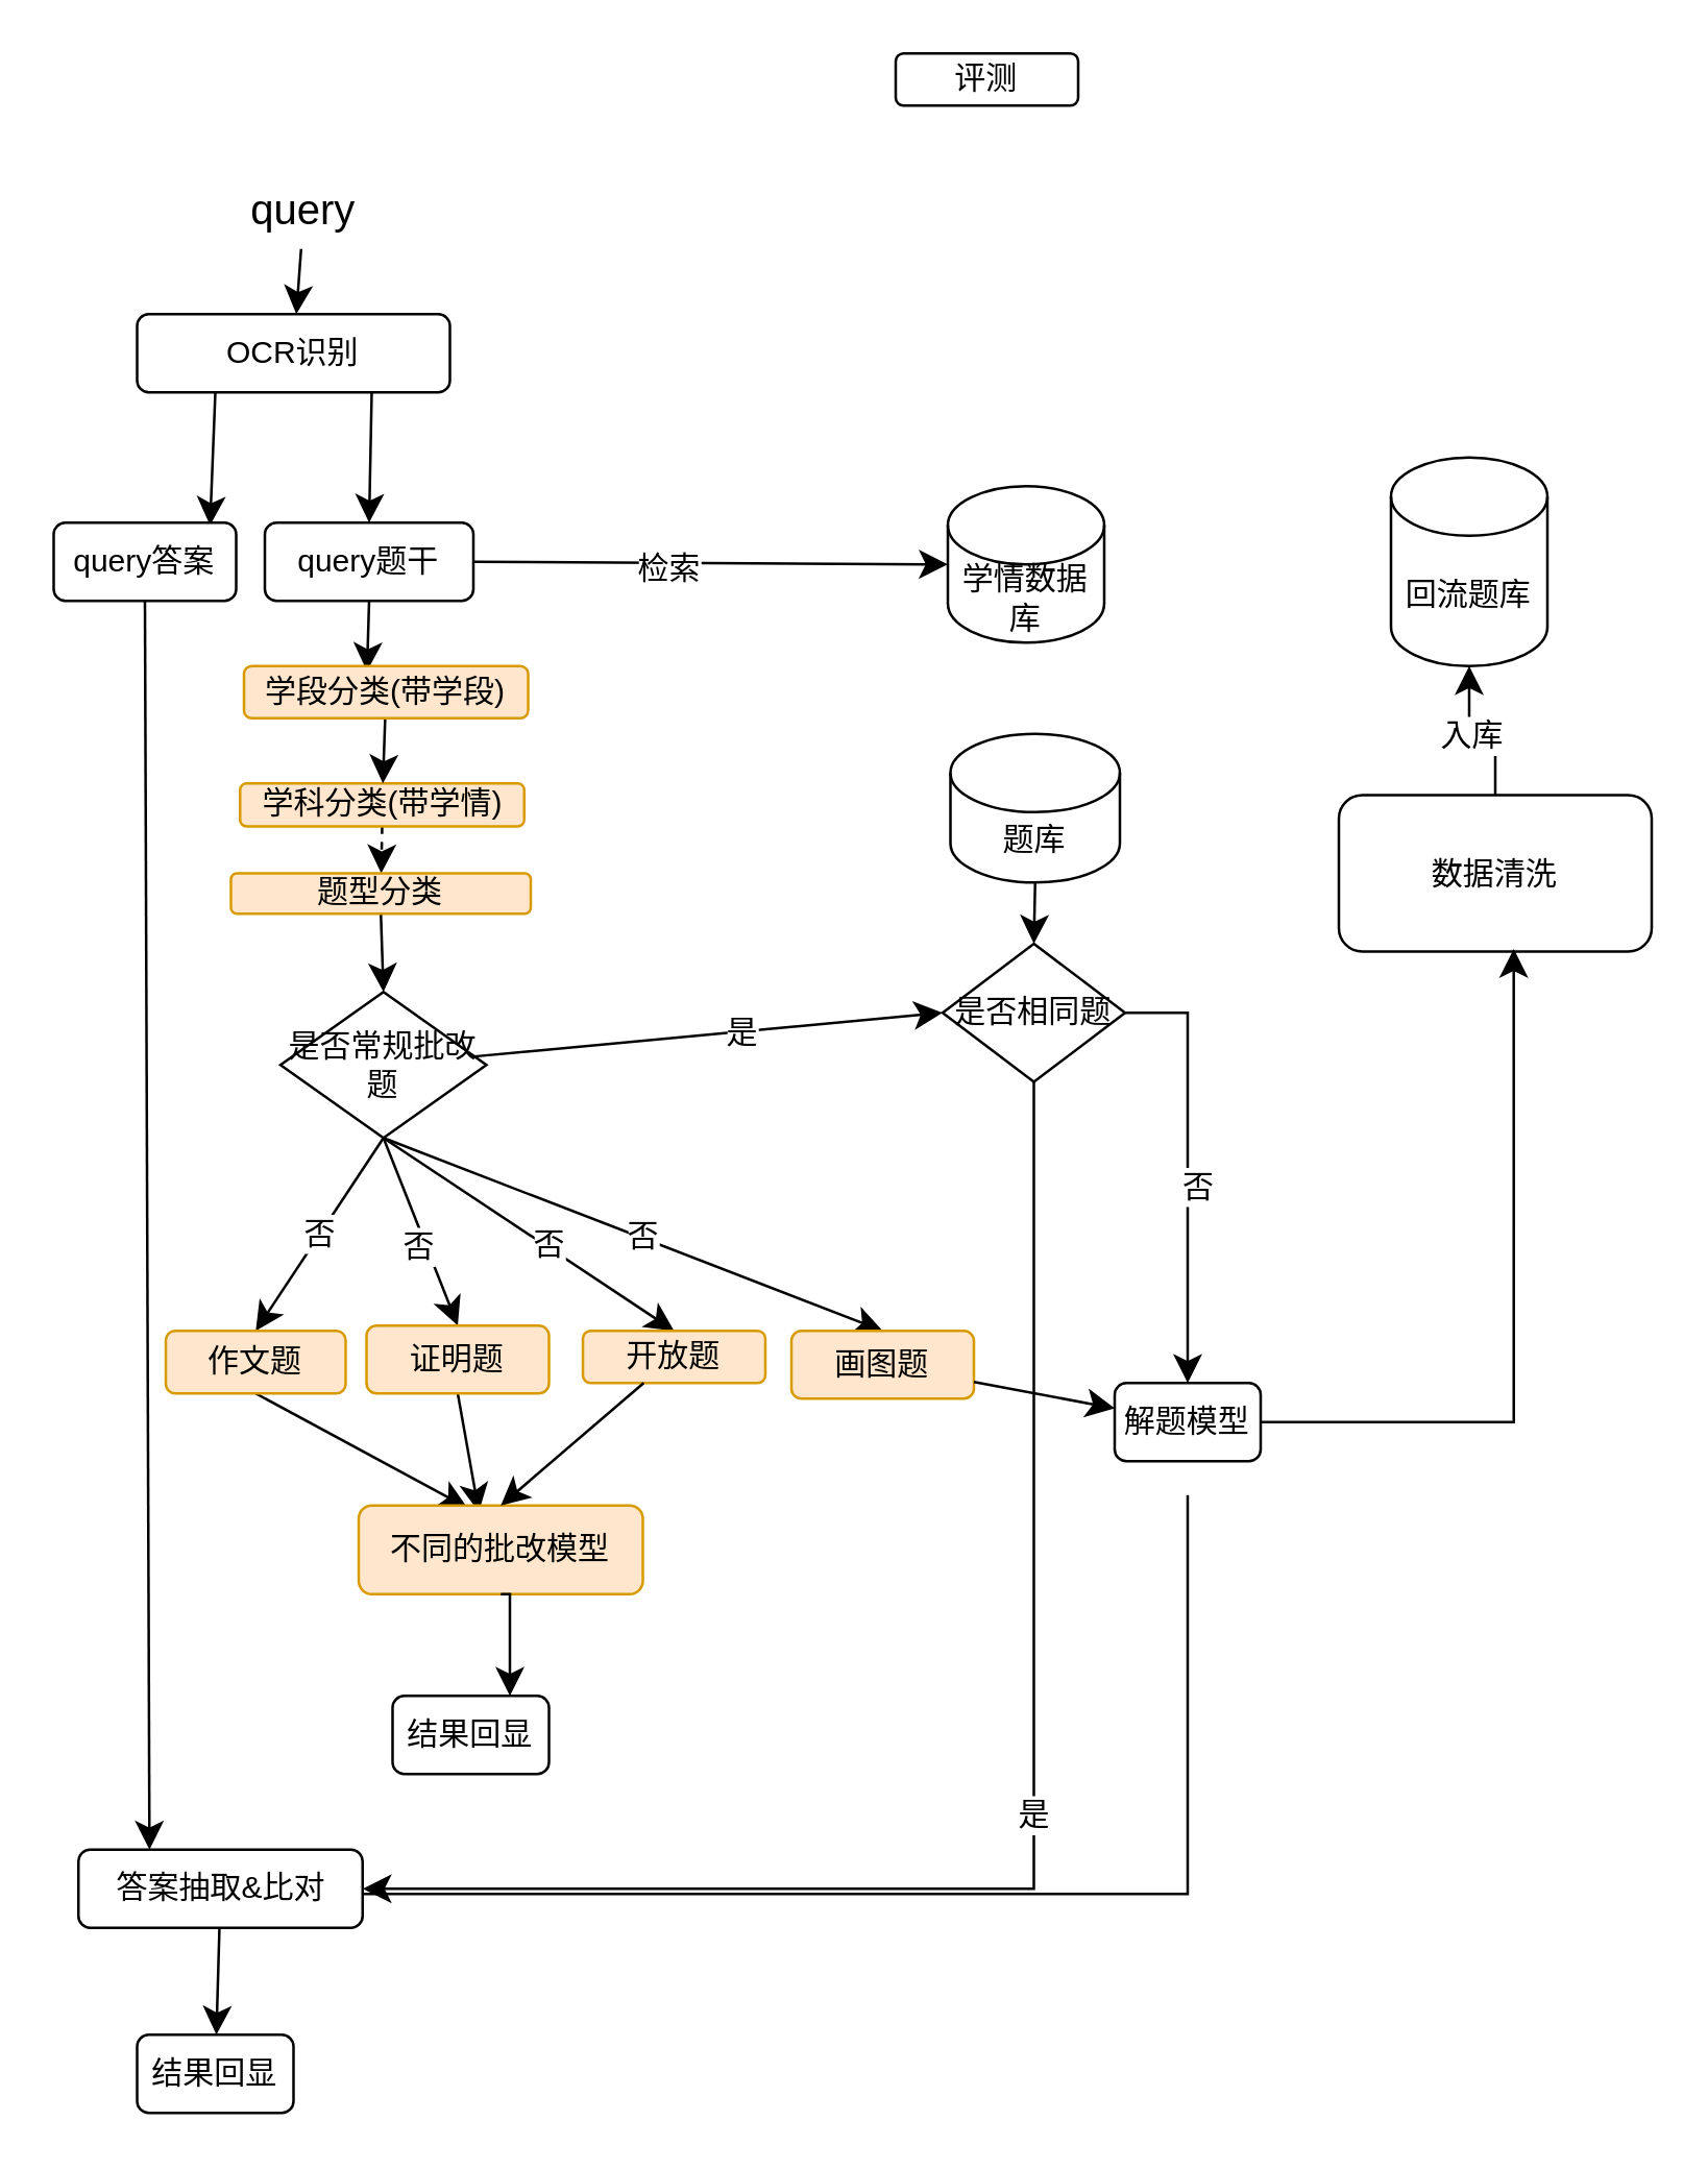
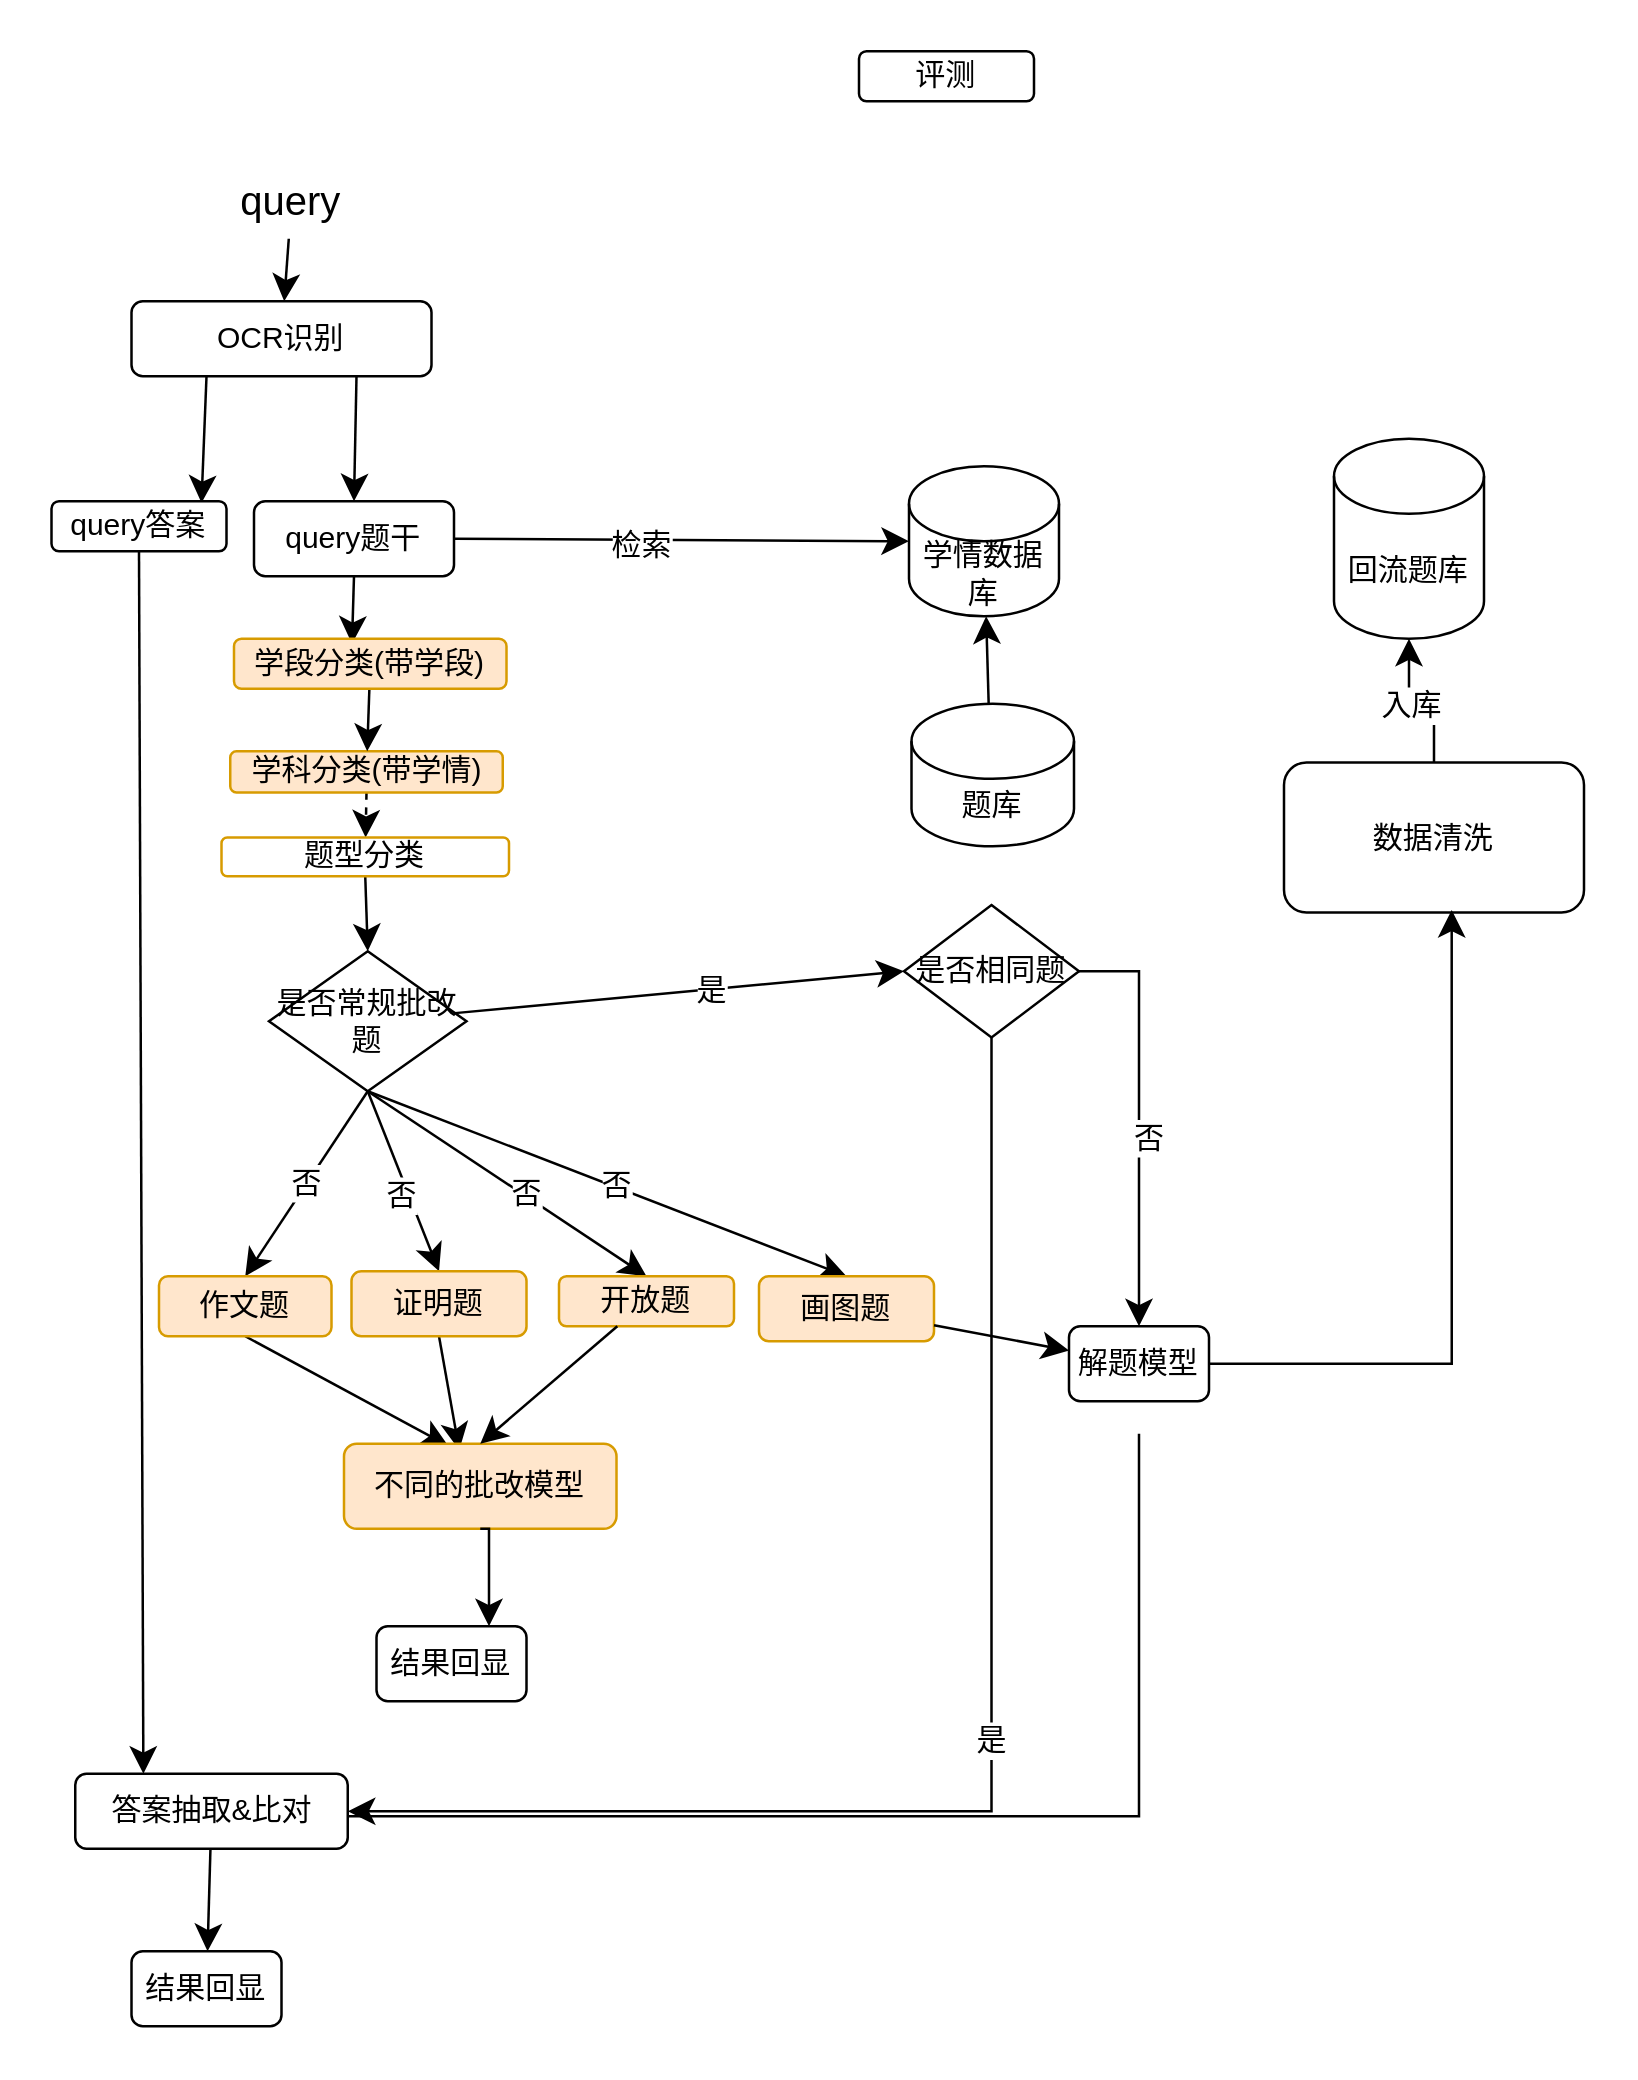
- <mxCell id="12" value="query答案" style="rounded=1;whiteSpace=wrap;html=1;" parent="1" vertex="1"><mxGeometry x="20" y="200" width="70" height="30" as="geometry" /></mxCell>
+ <mxCell id="12" value="query答案" style="rounded=1;whiteSpace=wrap;html=1;" parent="1" vertex="1"><mxGeometry x="20" y="200" width="70" height="20" as="geometry" /></mxCell>
- <mxCell id="25" value="题型分类" style="rounded=1;whiteSpace=wrap;html=1;fillColor=#ffe6cc;strokeColor=#d79b00;" parent="1" vertex="1"><mxGeometry x="88" y="334.5" width="115" height="15.5" as="geometry" /></mxCell>
+ <mxCell id="25" value="题型分类" style="rounded=1;whiteSpace=wrap;html=1;fillColor=#ffffff;strokeColor=#d79b00;" parent="1" vertex="1"><mxGeometry x="88" y="334.5" width="115" height="15.5" as="geometry" /></mxCell>
- <mxCell id="2" style="edgeStyle=none;curved=1;rounded=0;orthogonalLoop=1;jettySize=auto;html=1;exitX=0.5;exitY=1;exitDx=0;exitDy=0;exitPerimeter=0;fontSize=12;startSize=8;endSize=8;entryX=0.5;entryY=0;entryDx=0;entryDy=0;" parent="1" target="17" edge="1" source="3"><mxGeometry relative="1" as="geometry"><mxPoint x="403" y="373" as="targetPoint" /><mxPoint x="398" y="328" as="sourcePoint" /></mxGeometry></mxCell>
+ <mxCell id="2" style="edgeStyle=none;curved=1;rounded=0;orthogonalLoop=1;jettySize=auto;html=1;exitX=0.5;exitY=1;exitDx=0;exitDy=0;exitPerimeter=0;fontSize=12;startSize=8;endSize=8;" parent="1" target="26" edge="1" source="3"><mxGeometry relative="1" as="geometry"><mxPoint x="403" y="373" as="targetPoint" /><mxPoint x="398" y="328" as="sourcePoint" /></mxGeometry></mxCell>
